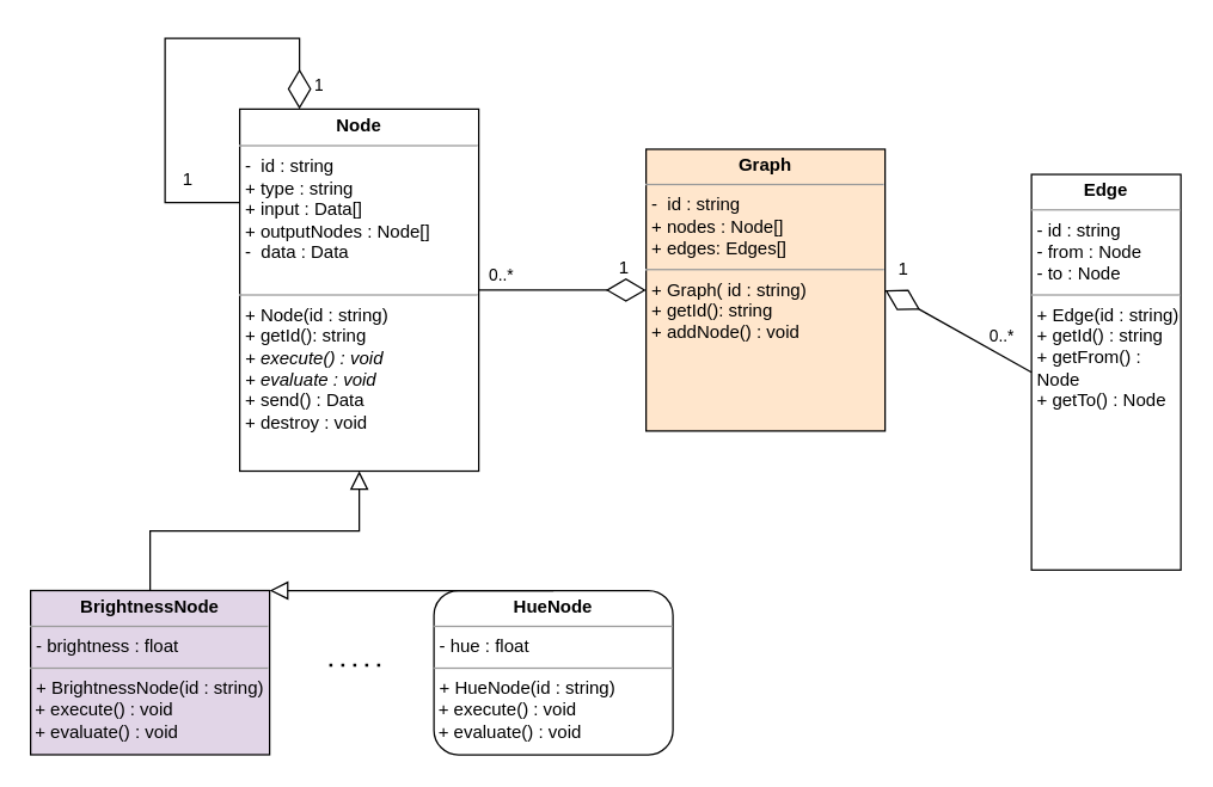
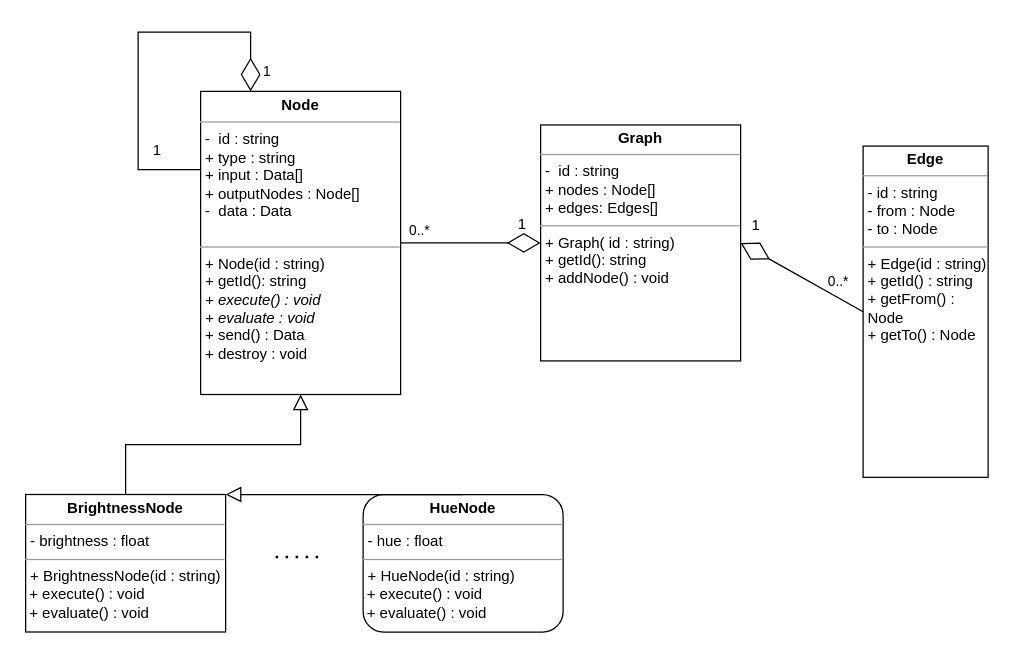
- <mxCell id="3" value="&lt;p style=&quot;margin:0px;margin-top:4px;text-align:center;&quot;&gt;&lt;b&gt;Graph&lt;/b&gt;&lt;br&gt;&lt;/p&gt;&lt;hr size=&quot;1&quot;&gt;&lt;p style=&quot;margin:0px;margin-left:4px;&quot;&gt;-&amp;nbsp; id : string&lt;/p&gt;&lt;p style=&quot;margin:0px;margin-left:4px;&quot;&gt;+ nodes : Node[]&lt;br&gt;&lt;/p&gt;&lt;p style=&quot;margin:0px;margin-left:4px;&quot;&gt;+ edges: Edges[]&lt;/p&gt;&lt;hr size=&quot;1&quot;&gt;&lt;p style=&quot;margin:0px;margin-left:4px;&quot;&gt;+ Graph( id : string)&lt;br&gt;&lt;/p&gt;&lt;p style=&quot;margin:0px;margin-left:4px;&quot;&gt;+ getId(): string&lt;/p&gt;&lt;p style=&quot;margin:0px;margin-left:4px;&quot;&gt;+ addNode() : void&lt;br&gt;&lt;/p&gt;" style="verticalAlign=top;align=left;overflow=fill;fontSize=12;fontFamily=Helvetica;html=1;whiteSpace=wrap;fillColor=#ffe6cc;" vertex="1" parent="1"><mxGeometry x="432" y="94.38" width="160" height="188.75" as="geometry" /></mxCell>
+ <mxCell id="3" value="&lt;p style=&quot;margin:0px;margin-top:4px;text-align:center;&quot;&gt;&lt;b&gt;Graph&lt;/b&gt;&lt;br&gt;&lt;/p&gt;&lt;hr size=&quot;1&quot;&gt;&lt;p style=&quot;margin:0px;margin-left:4px;&quot;&gt;-&amp;nbsp; id : string&lt;/p&gt;&lt;p style=&quot;margin:0px;margin-left:4px;&quot;&gt;+ nodes : Node[]&lt;br&gt;&lt;/p&gt;&lt;p style=&quot;margin:0px;margin-left:4px;&quot;&gt;+ edges: Edges[]&lt;/p&gt;&lt;hr size=&quot;1&quot;&gt;&lt;p style=&quot;margin:0px;margin-left:4px;&quot;&gt;+ Graph( id : string)&lt;br&gt;&lt;/p&gt;&lt;p style=&quot;margin:0px;margin-left:4px;&quot;&gt;+ getId(): string&lt;/p&gt;&lt;p style=&quot;margin:0px;margin-left:4px;&quot;&gt;+ addNode() : void&lt;br&gt;&lt;/p&gt;" style="verticalAlign=top;align=left;overflow=fill;fontSize=12;fontFamily=Helvetica;html=1;whiteSpace=wrap;" vertex="1" parent="1"><mxGeometry x="432" y="94.38" width="160" height="188.75" as="geometry" /></mxCell>
- <mxCell id="7" value="&lt;p style=&quot;margin:0px;margin-top:4px;text-align:center;&quot;&gt;&lt;b&gt;BrightnessNode&lt;/b&gt;&lt;/p&gt;&lt;hr size=&quot;1&quot;&gt;&lt;p style=&quot;margin:0px;margin-left:4px;&quot;&gt;- brightness : float&lt;br&gt;&lt;/p&gt;&lt;hr size=&quot;1&quot;&gt;&lt;p style=&quot;margin:0px;margin-left:4px;&quot;&gt;+ BrightnessNode(id : string)&lt;br&gt;&lt;/p&gt;&lt;div&gt;&amp;nbsp;+ execute() : void &lt;br&gt;&lt;/div&gt;&lt;div&gt;&amp;nbsp;+ evaluate() : void&lt;br&gt;&lt;/div&gt;&lt;div&gt;&amp;nbsp;&lt;br&gt;&lt;/div&gt;" style="verticalAlign=top;align=left;overflow=fill;fontSize=12;fontFamily=Helvetica;html=1;whiteSpace=wrap;fillColor=#e1d5e7;" vertex="1" parent="1"><mxGeometry x="20" y="390" width="160" height="110" as="geometry" /></mxCell>
+ <mxCell id="7" value="&lt;p style=&quot;margin:0px;margin-top:4px;text-align:center;&quot;&gt;&lt;b&gt;BrightnessNode&lt;/b&gt;&lt;/p&gt;&lt;hr size=&quot;1&quot;&gt;&lt;p style=&quot;margin:0px;margin-left:4px;&quot;&gt;- brightness : float&lt;br&gt;&lt;/p&gt;&lt;hr size=&quot;1&quot;&gt;&lt;p style=&quot;margin:0px;margin-left:4px;&quot;&gt;+ BrightnessNode(id : string)&lt;br&gt;&lt;/p&gt;&lt;div&gt;&amp;nbsp;+ execute() : void &lt;br&gt;&lt;/div&gt;&lt;div&gt;&amp;nbsp;+ evaluate() : void&lt;br&gt;&lt;/div&gt;&lt;div&gt;&amp;nbsp;&lt;br&gt;&lt;/div&gt;" style="verticalAlign=top;align=left;overflow=fill;fontSize=12;fontFamily=Helvetica;html=1;whiteSpace=wrap;" vertex="1" parent="1"><mxGeometry x="20" y="390" width="160" height="110" as="geometry" /></mxCell>
